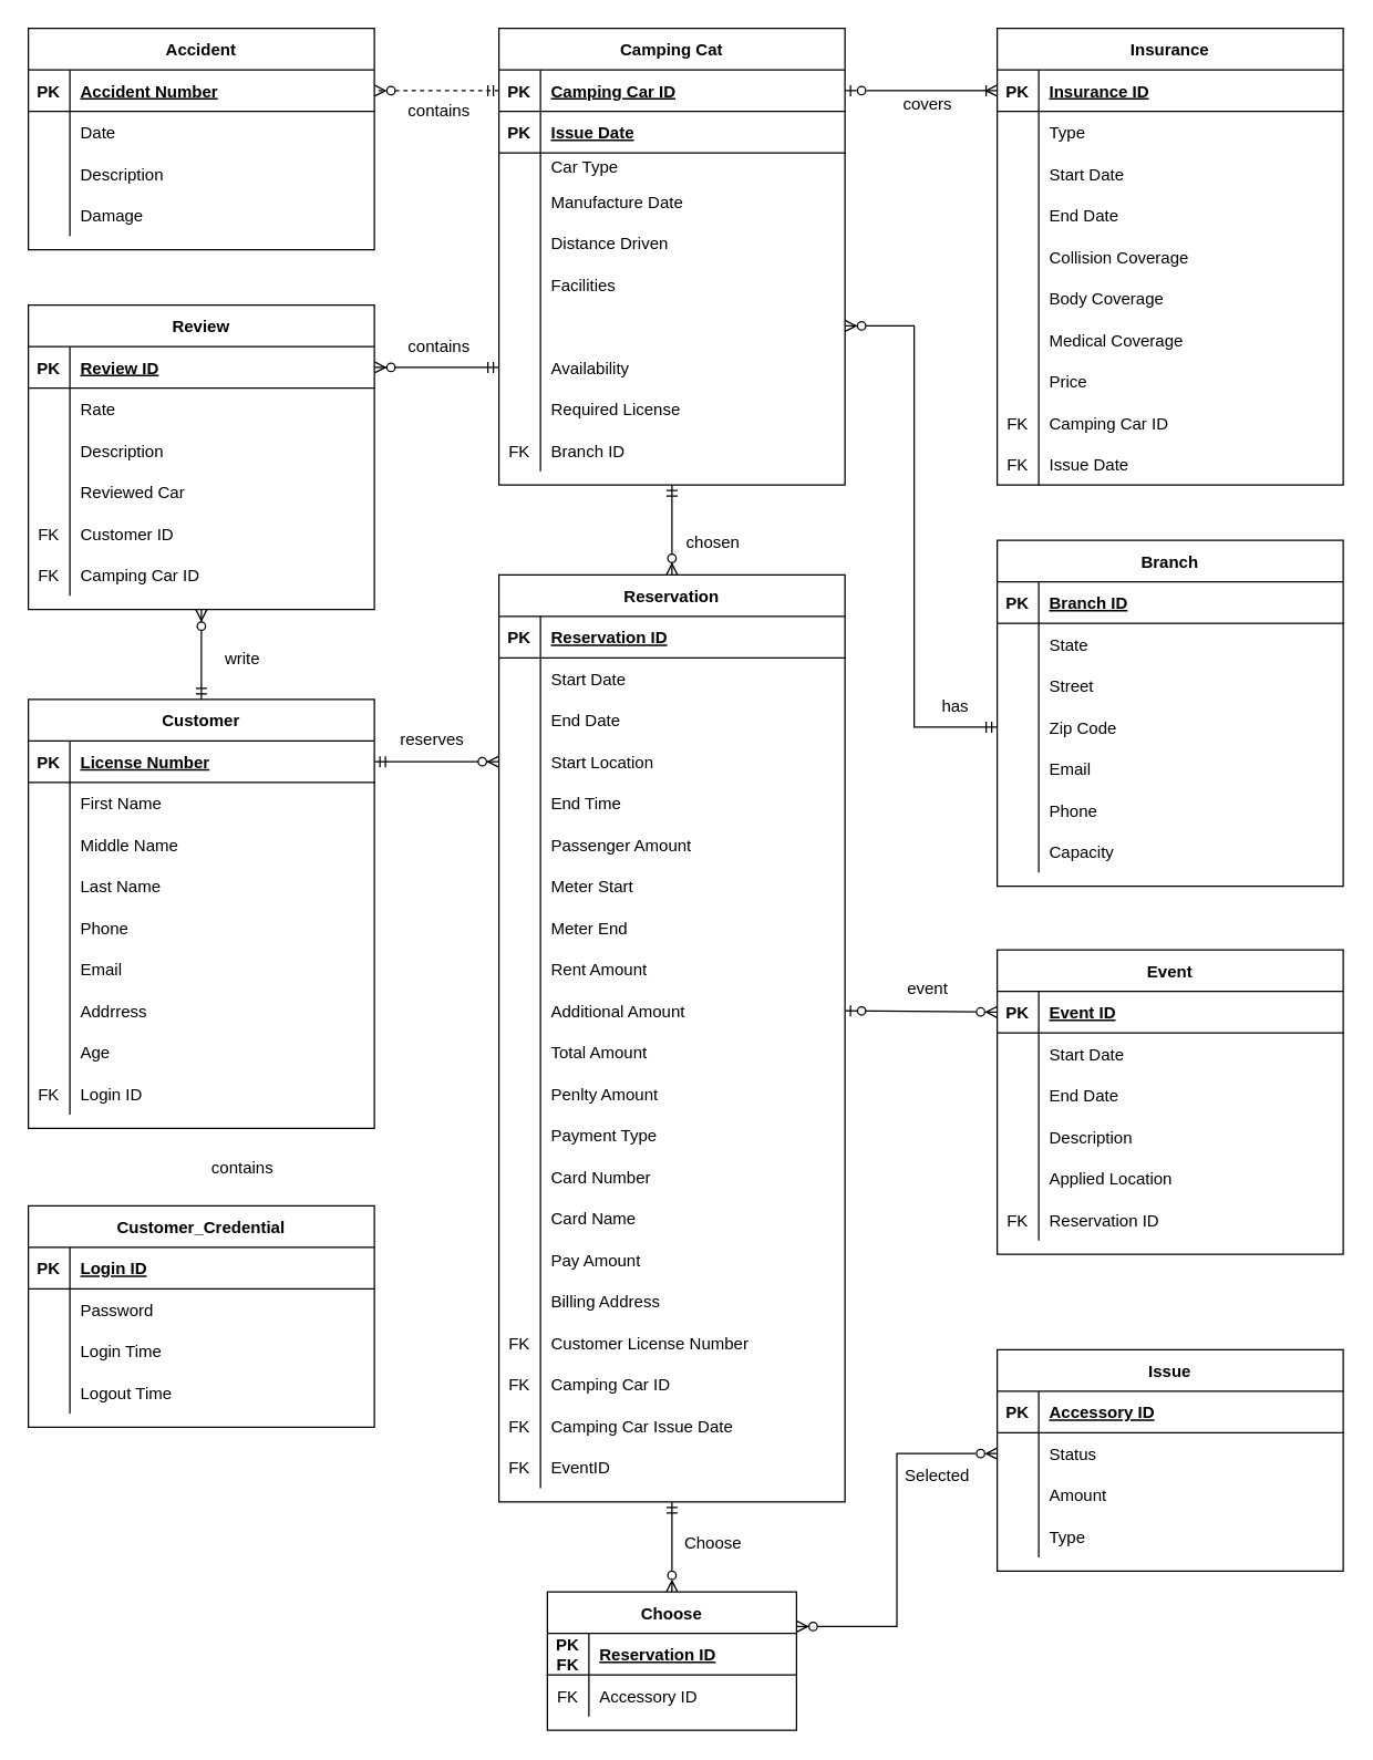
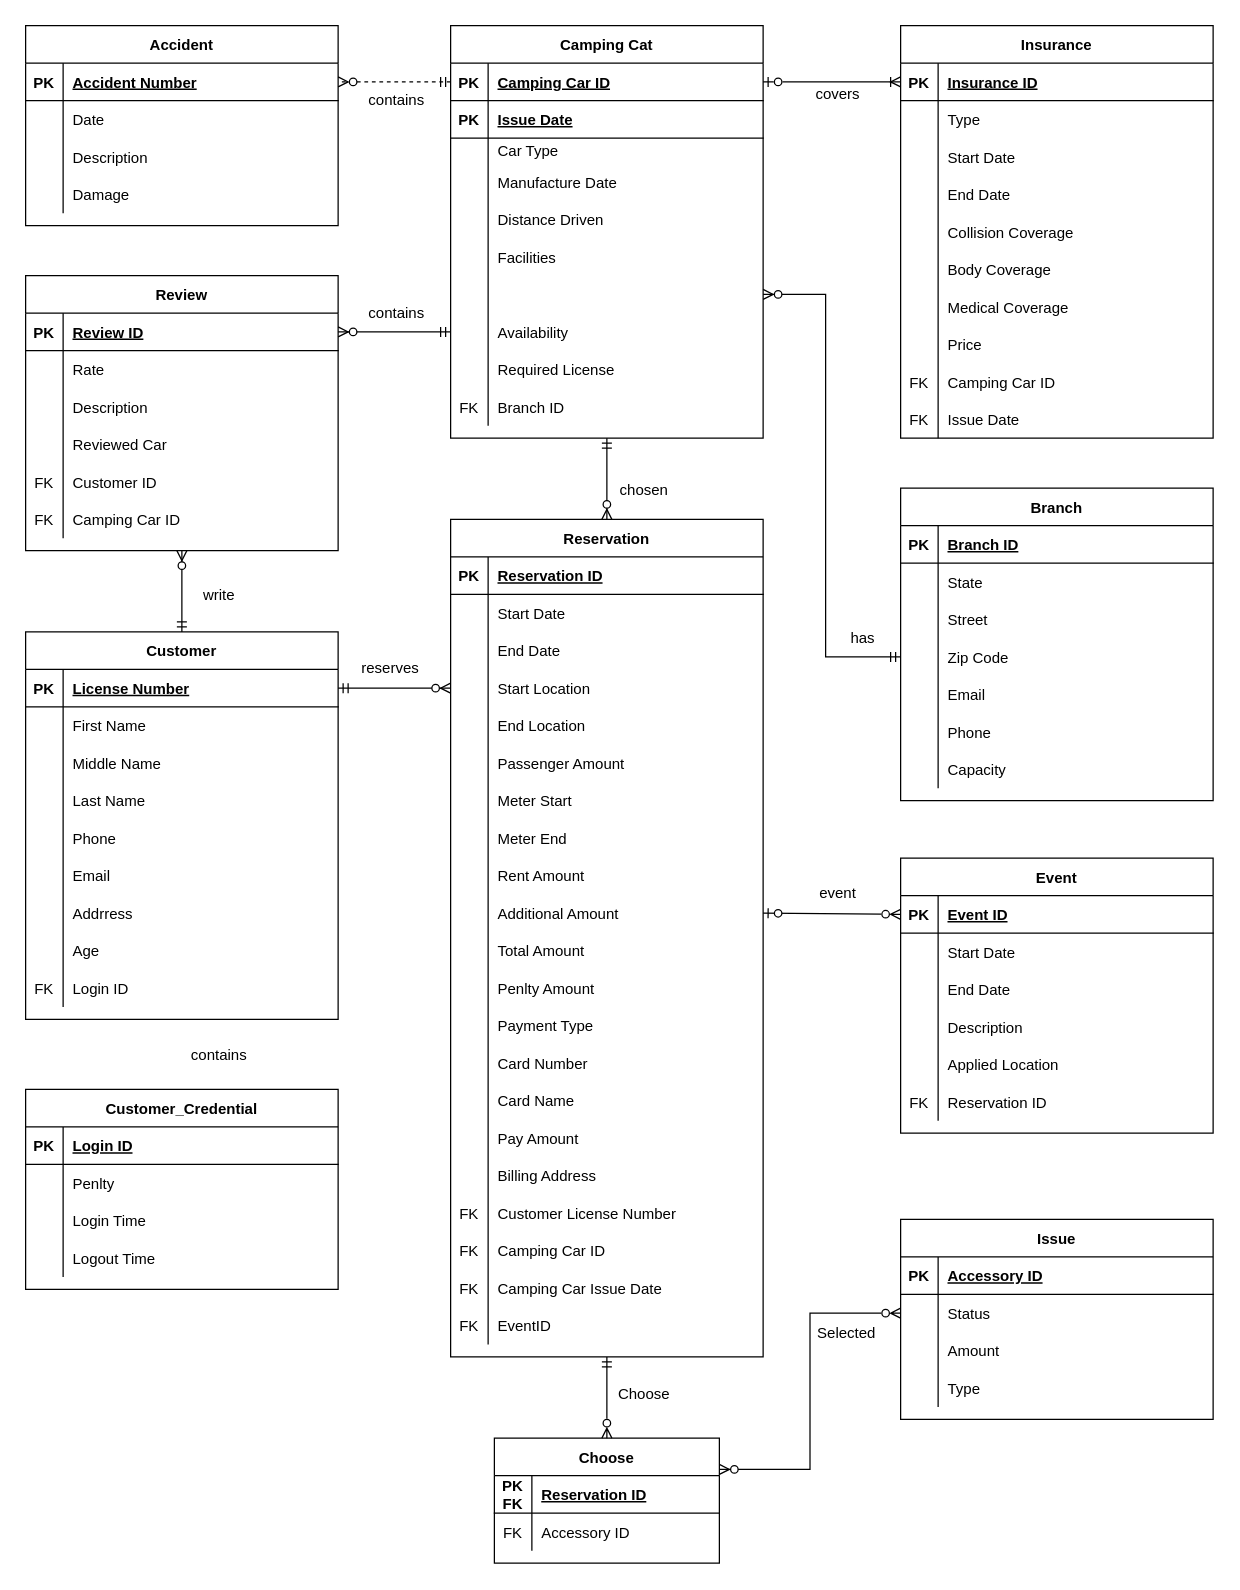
- <mxCell id="124" value="End Time" style="shape=partialRectangle;overflow=hidden;connectable=0;fillColor=none;top=0;left=0;bottom=0;right=0;align=left;spacingLeft=6;" parent="122" vertex="1"><mxGeometry x="30" width="220" height="30" as="geometry"><mxRectangle width="220" height="30" as="alternateBounds" /></mxGeometry></mxCell>
+ <mxCell id="124" value="End Location" style="shape=partialRectangle;overflow=hidden;connectable=0;fillColor=none;top=0;left=0;bottom=0;right=0;align=left;spacingLeft=6;" parent="122" vertex="1"><mxGeometry x="30" width="220" height="30" as="geometry"><mxRectangle width="220" height="30" as="alternateBounds" /></mxGeometry></mxCell>
- <mxCell id="21" value="Password" style="shape=partialRectangle;overflow=hidden;connectable=0;fillColor=none;top=0;left=0;bottom=0;right=0;align=left;spacingLeft=6;" parent="19" vertex="1"><mxGeometry x="30" width="220" height="30" as="geometry"><mxRectangle width="220" height="30" as="alternateBounds" /></mxGeometry></mxCell>
+ <mxCell id="21" value="Penlty" style="shape=partialRectangle;overflow=hidden;connectable=0;fillColor=none;top=0;left=0;bottom=0;right=0;align=left;spacingLeft=6;" parent="19" vertex="1"><mxGeometry x="30" width="220" height="30" as="geometry"><mxRectangle width="220" height="30" as="alternateBounds" /></mxGeometry></mxCell>
